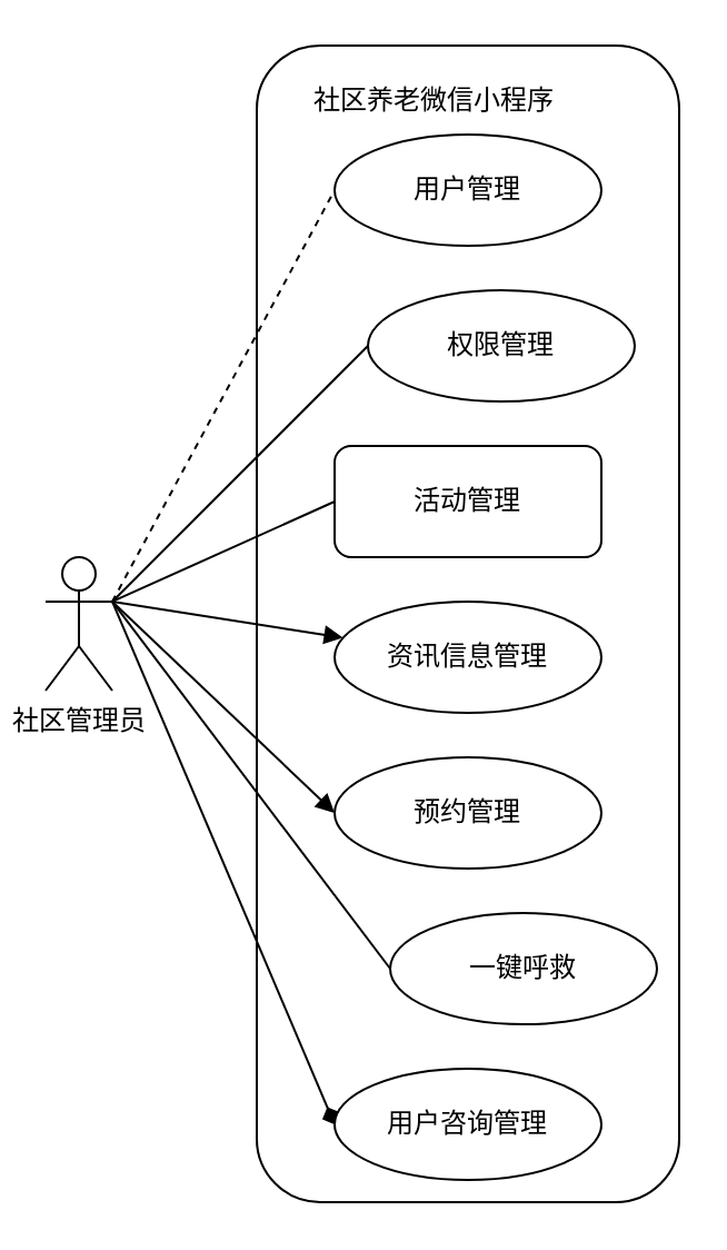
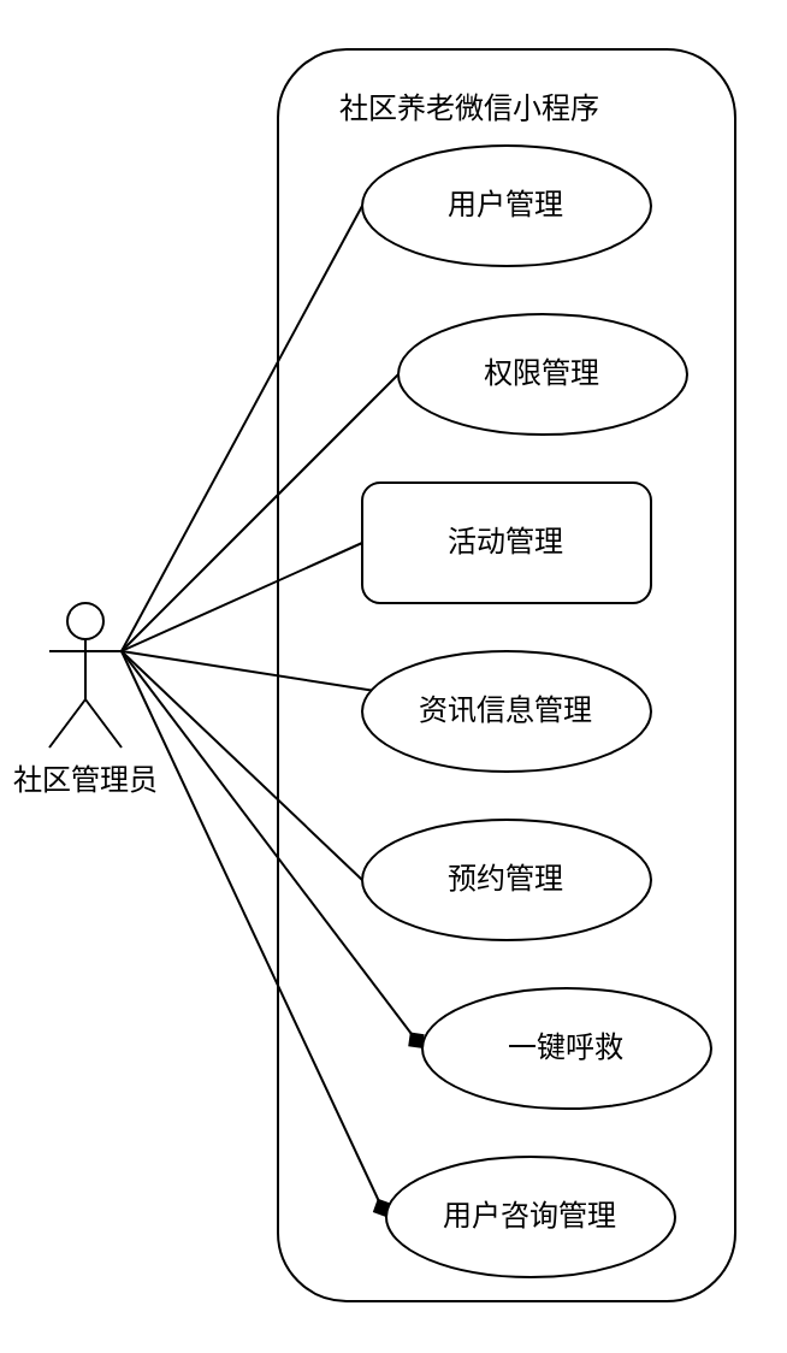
- <mxCell id="8" style="rounded=0;orthogonalLoop=1;jettySize=auto;html=1;exitX=1;exitY=0.333;exitDx=0;exitDy=0;exitPerimeter=0;entryX=0;entryY=0.5;entryDx=0;entryDy=0;endArrow=none;startFill=0;dashed=1;" parent="1" source="9" target="10" edge="1"><mxGeometry relative="1" as="geometry" /></mxCell>
+ <mxCell id="8" style="rounded=0;orthogonalLoop=1;jettySize=auto;html=1;exitX=1;exitY=0.333;exitDx=0;exitDy=0;exitPerimeter=0;entryX=0;entryY=0.5;entryDx=0;entryDy=0;endArrow=none;startFill=0;" parent="1" source="9" target="10" edge="1"><mxGeometry relative="1" as="geometry" /></mxCell>
- <mxCell id="4" style="rounded=0;orthogonalLoop=1;jettySize=auto;html=1;exitX=1;exitY=0.333;exitDx=0;exitDy=0;exitPerimeter=0;endArrow=block;startFill=0;" parent="1" source="9" target="13" edge="1"><mxGeometry relative="1" as="geometry" /></mxCell>
+ <mxCell id="4" style="rounded=0;orthogonalLoop=1;jettySize=auto;html=1;exitX=1;exitY=0.333;exitDx=0;exitDy=0;exitPerimeter=0;endArrow=none;startFill=0;" parent="1" source="9" target="13" edge="1"><mxGeometry relative="1" as="geometry" /></mxCell>
- <mxCell id="5" style="rounded=0;orthogonalLoop=1;jettySize=auto;html=1;exitX=1;exitY=0.333;exitDx=0;exitDy=0;exitPerimeter=0;entryX=0;entryY=0.5;entryDx=0;entryDy=0;endArrow=block;startFill=0;" parent="1" source="9" target="14" edge="1"><mxGeometry relative="1" as="geometry" /></mxCell>
+ <mxCell id="5" style="rounded=0;orthogonalLoop=1;jettySize=auto;html=1;exitX=1;exitY=0.333;exitDx=0;exitDy=0;exitPerimeter=0;entryX=0;entryY=0.5;entryDx=0;entryDy=0;endArrow=none;startFill=0;" parent="1" source="9" target="14" edge="1"><mxGeometry relative="1" as="geometry" /></mxCell>
- <mxCell id="6" style="rounded=0;orthogonalLoop=1;jettySize=auto;html=1;exitX=1;exitY=0.333;exitDx=0;exitDy=0;exitPerimeter=0;entryX=0;entryY=0.5;entryDx=0;entryDy=0;endArrow=none;startFill=0;" parent="1" source="9" target="15" edge="1"><mxGeometry relative="1" as="geometry" /></mxCell>
+ <mxCell id="6" style="rounded=0;orthogonalLoop=1;jettySize=auto;html=1;exitX=1;exitY=0.333;exitDx=0;exitDy=0;exitPerimeter=0;entryX=0;entryY=0.5;entryDx=0;entryDy=0;endArrow=diamond;startFill=0;" parent="1" source="9" target="15" edge="1"><mxGeometry relative="1" as="geometry" /></mxCell>
- <mxCell id="16" value="用户咨询管理" style="ellipse;whiteSpace=wrap;html=1;" parent="1" vertex="1"><mxGeometry x="150" y="480" width="120" height="50" as="geometry" /></mxCell>
+ <mxCell id="16" value="用户咨询管理" style="ellipse;whiteSpace=wrap;html=1;" parent="1" vertex="1"><mxGeometry x="160" y="480" width="120" height="50" as="geometry" /></mxCell>
